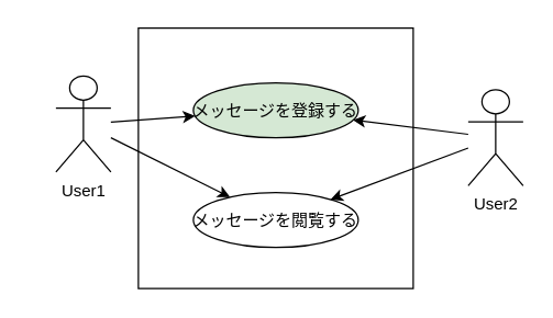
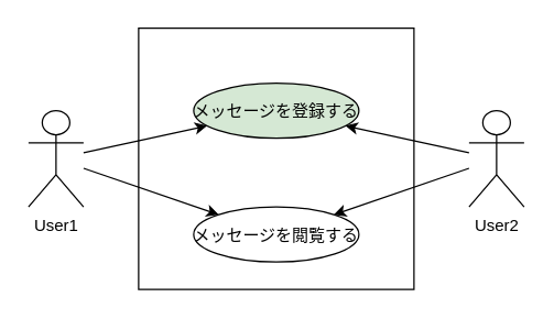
- <mxCell id="4" value="User1" style="shape=umlActor;verticalLabelPosition=bottom;verticalAlign=top;html=1;" parent="1" vertex="1"><mxGeometry x="40" y="55" width="40" height="70" as="geometry" /></mxCell>
+ <mxCell id="4" value="User1" style="shape=umlActor;verticalLabelPosition=bottom;verticalAlign=top;html=1;" parent="1" vertex="1"><mxGeometry x="20" y="80" width="40" height="70" as="geometry" /></mxCell>
- <mxCell id="10" value="User2" style="shape=umlActor;verticalLabelPosition=bottom;verticalAlign=top;html=1;" parent="1" vertex="1"><mxGeometry x="340" y="65" width="40" height="70" as="geometry" /></mxCell>
+ <mxCell id="10" value="User2" style="shape=umlActor;verticalLabelPosition=bottom;verticalAlign=top;html=1;" parent="1" vertex="1"><mxGeometry x="340" y="80" width="40" height="70" as="geometry" /></mxCell>
- <mxCell id="7" value="メッセージを閲覧する" style="ellipse;" parent="1" vertex="1"><mxGeometry x="140" y="140" width="120" height="40" as="geometry" /></mxCell>
+ <mxCell id="7" value="メッセージを閲覧する" style="ellipse;" parent="1" vertex="1"><mxGeometry x="140" y="150" width="120" height="40" as="geometry" /></mxCell>
